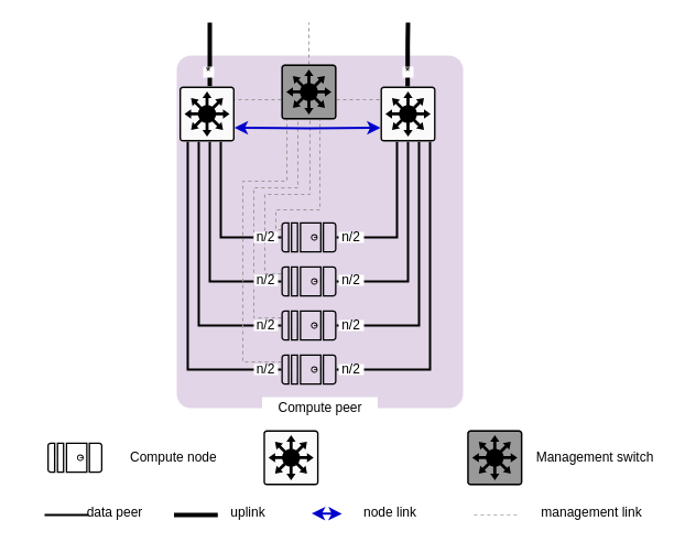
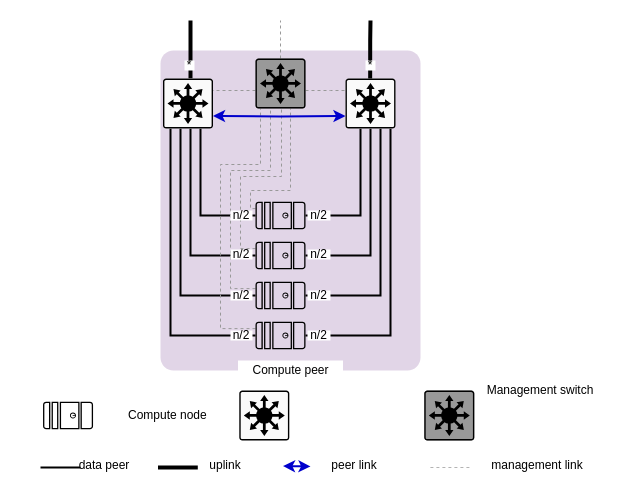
- <mxCell id="39" value="Compute node&amp;nbsp;" style="text;html=1;strokeColor=none;fillColor=none;align=center;verticalAlign=middle;whiteSpace=wrap;rounded=0;shadow=0;dashed=1;dashPattern=1 1;sketch=0;" parent="1" vertex="1"><mxGeometry x="98.55" y="400" width="120" height="30" as="geometry" /></mxCell>
+ <mxCell id="39" value="Compute node&amp;nbsp;" style="text;html=1;strokeColor=none;fillColor=none;align=center;verticalAlign=middle;whiteSpace=wrap;rounded=0;shadow=0;dashed=1;dashPattern=1 1;sketch=0;" parent="1" vertex="1"><mxGeometry x="108.55" y="400" width="120" height="30" as="geometry" /></mxCell>
- <mxCell id="37" value="Management switch" style="text;html=1;strokeColor=none;fillColor=none;align=center;verticalAlign=middle;whiteSpace=wrap;rounded=0;shadow=0;dashed=1;dashPattern=1 1;sketch=0;" parent="1" vertex="1"><mxGeometry x="479.8" y="400" width="120" height="30" as="geometry" /></mxCell>
+ <mxCell id="37" value="Management switch" style="text;html=1;strokeColor=none;fillColor=none;align=center;verticalAlign=middle;whiteSpace=wrap;rounded=0;shadow=0;dashed=1;dashPattern=1 1;sketch=0;" parent="1" vertex="1"><mxGeometry x="479.8" y="375" width="120" height="30" as="geometry" /></mxCell>
- <mxCell id="53" value="node link" style="text;html=1;strokeColor=none;fillColor=none;align=center;verticalAlign=middle;whiteSpace=wrap;rounded=0;shadow=0;dashed=1;dashPattern=1 1;sketch=0;" parent="1" vertex="1"><mxGeometry x="318.7" y="450" width="70.2" height="30" as="geometry" /></mxCell>
+ <mxCell id="53" value="peer link" style="text;html=1;strokeColor=none;fillColor=none;align=center;verticalAlign=middle;whiteSpace=wrap;rounded=0;shadow=0;dashed=1;dashPattern=1 1;sketch=0;" parent="1" vertex="1"><mxGeometry x="318.7" y="450" width="70.2" height="30" as="geometry" /></mxCell>
